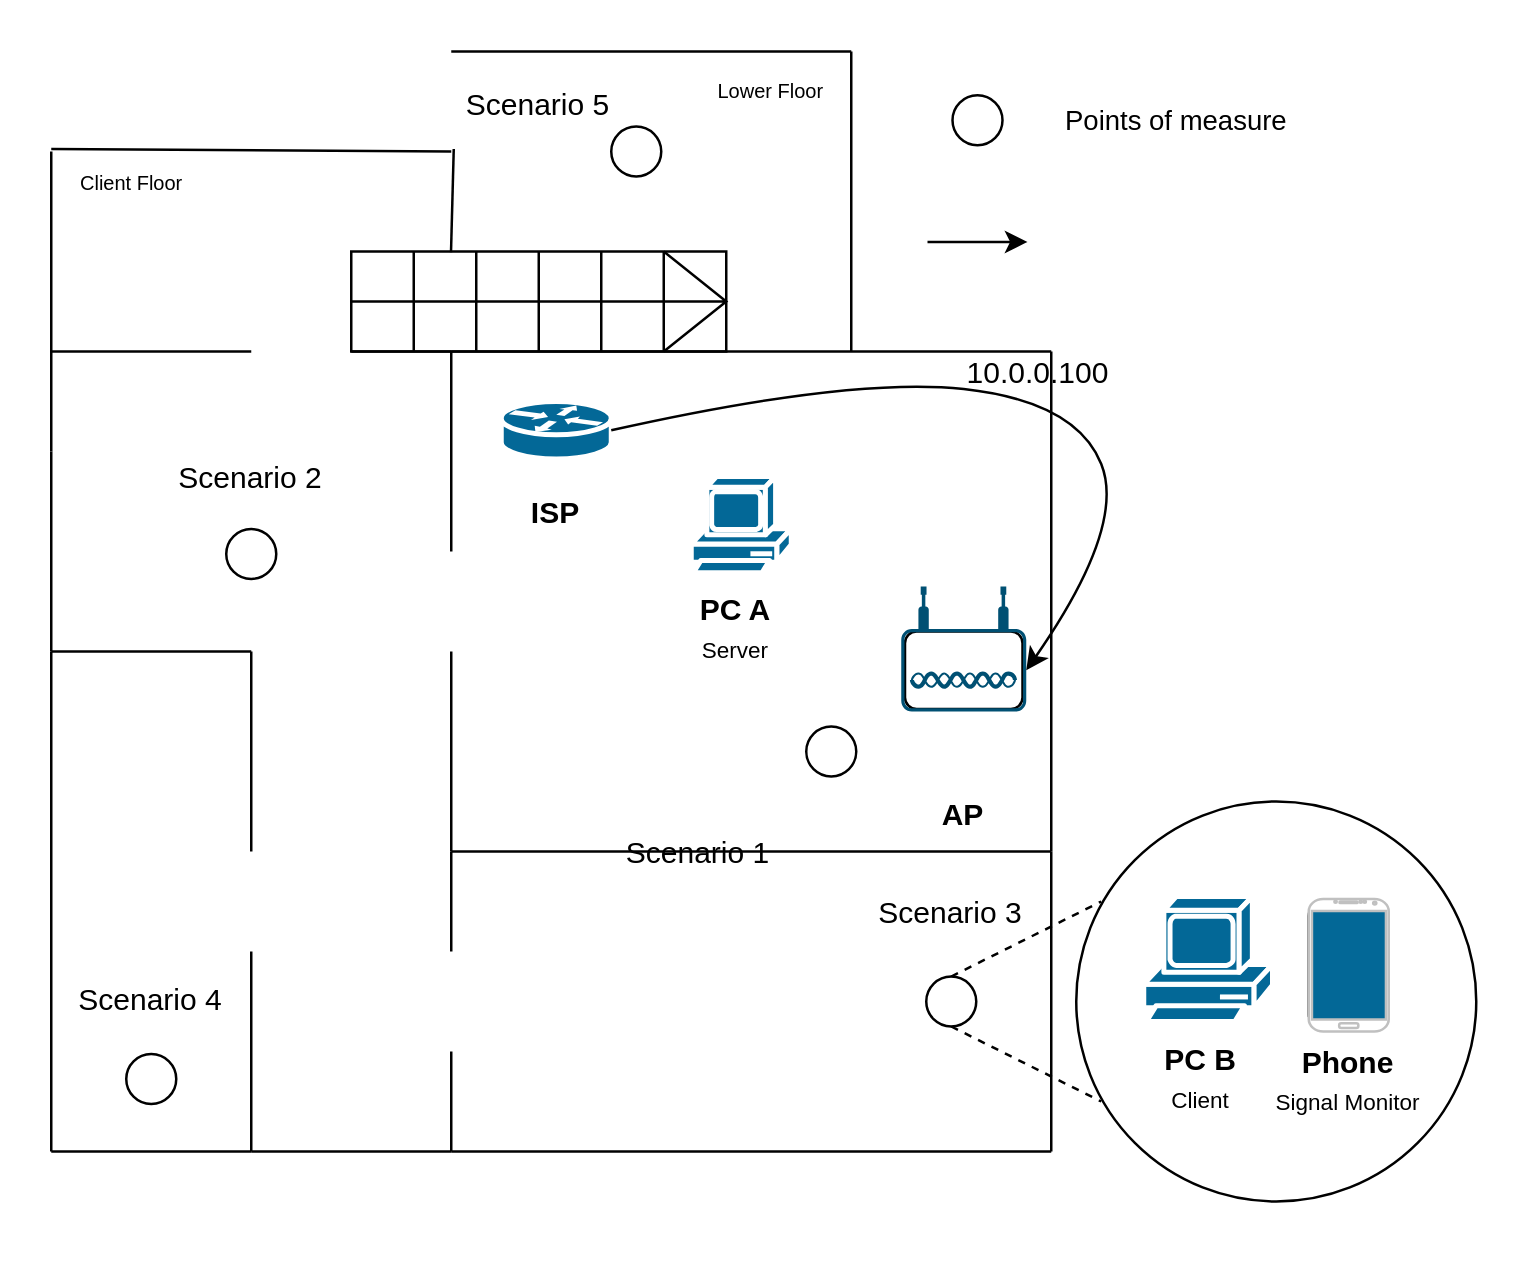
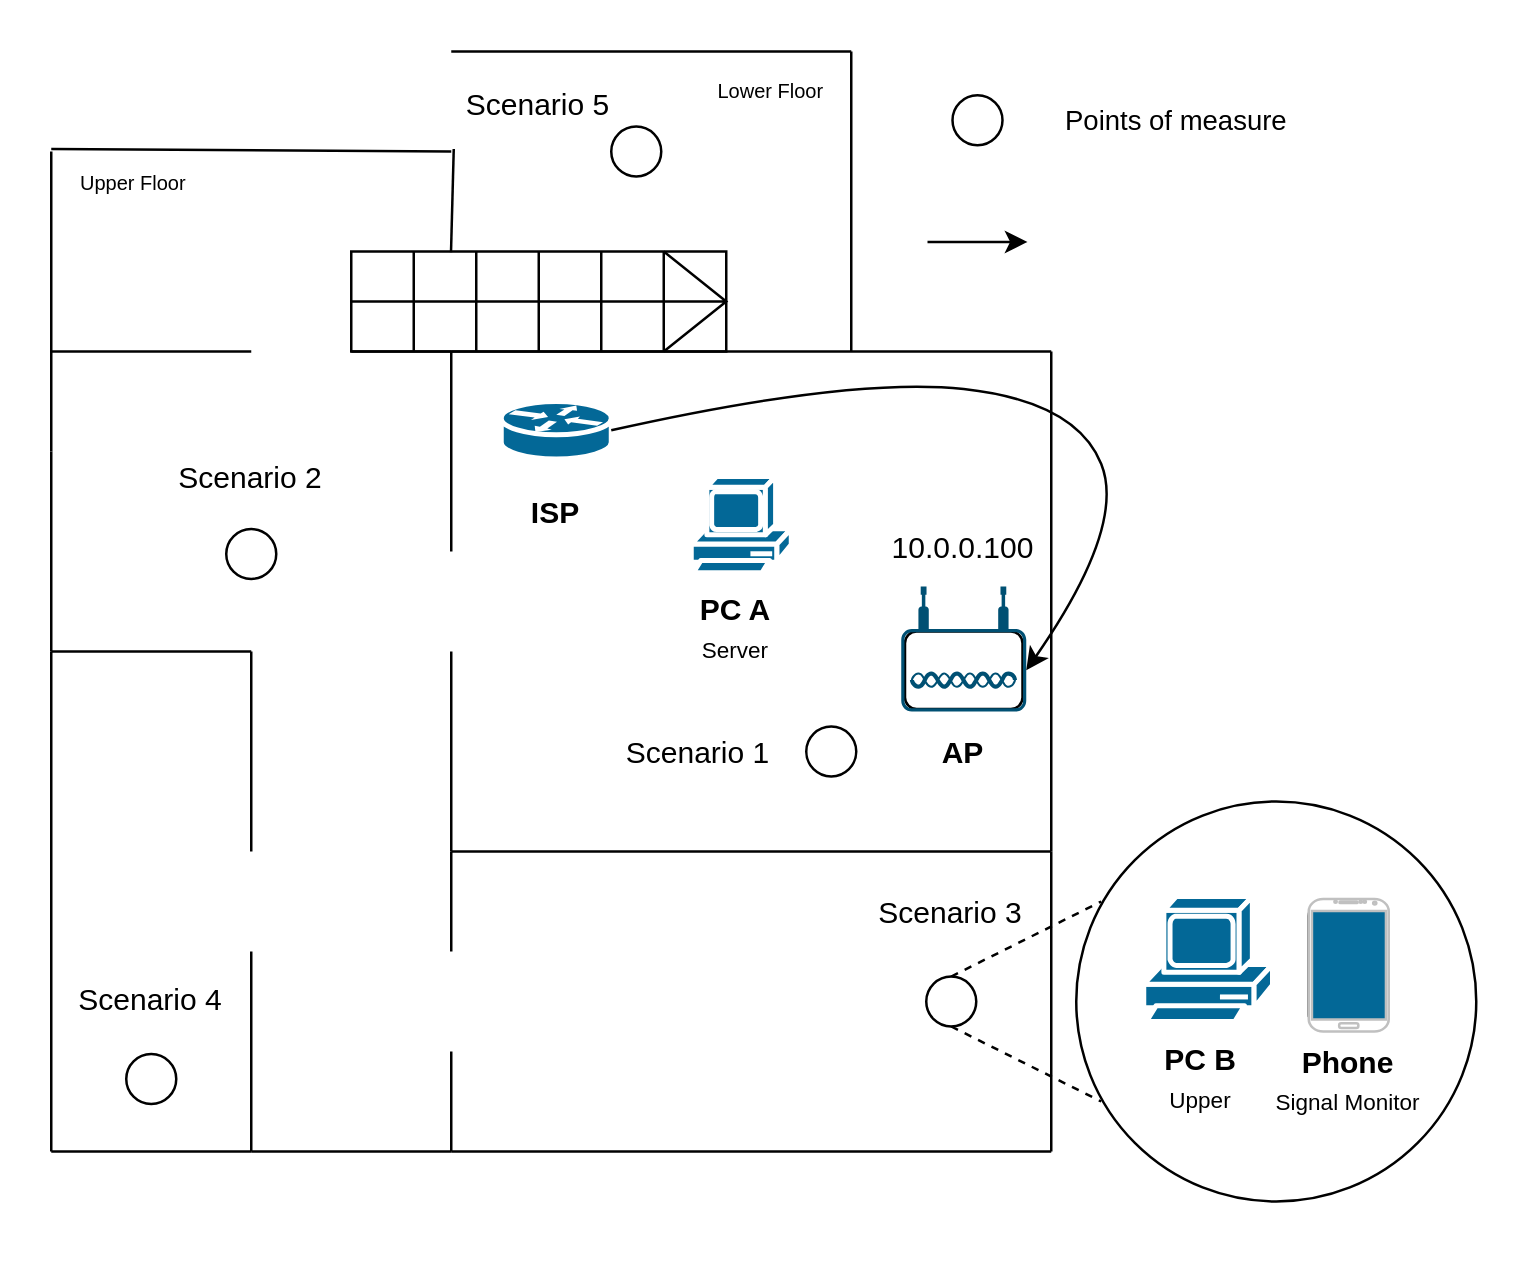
- <mxCell id="41" value="&lt;span style=&quot;font-size: 8px;&quot;&gt;Client Floor&lt;/span&gt;" style="text;html=1;strokeColor=none;fillColor=none;align=left;verticalAlign=middle;whiteSpace=wrap;rounded=0;" parent="1" vertex="1"><mxGeometry x="30" y="56.5" width="45" height="30" as="geometry" /></mxCell>
+ <mxCell id="41" value="&lt;span style=&quot;font-size: 8px;&quot;&gt;Upper Floor&lt;/span&gt;" style="text;html=1;strokeColor=none;fillColor=none;align=left;verticalAlign=middle;whiteSpace=wrap;rounded=0;" parent="1" vertex="1"><mxGeometry x="30" y="56.5" width="45" height="30" as="geometry" /></mxCell>
- <mxCell id="5" value="10.0.0.100" style="text;html=1;strokeColor=none;fillColor=none;align=center;verticalAlign=middle;whiteSpace=wrap;rounded=0;" parent="1" vertex="1"><mxGeometry x="385" y="134" width="60" height="30" as="geometry" /></mxCell>
+ <mxCell id="5" value="10.0.0.100" style="text;html=1;strokeColor=none;fillColor=none;align=center;verticalAlign=middle;whiteSpace=wrap;rounded=0;" parent="1" vertex="1"><mxGeometry x="355" y="204" width="60" height="30" as="geometry" /></mxCell>
- <mxCell id="19" value="&lt;b&gt;AP&lt;/b&gt;" style="text;html=1;strokeColor=none;fillColor=none;align=center;verticalAlign=middle;whiteSpace=wrap;rounded=0;" parent="1" vertex="1"><mxGeometry x="355" y="311" width="60" height="30" as="geometry" /></mxCell>
+ <mxCell id="19" value="&lt;b&gt;AP&lt;/b&gt;" style="text;html=1;strokeColor=none;fillColor=none;align=center;verticalAlign=middle;whiteSpace=wrap;rounded=0;" parent="1" vertex="1"><mxGeometry x="355" y="286" width="60" height="30" as="geometry" /></mxCell>
- <mxCell id="10" value="Scenario 1" style="text;html=1;strokeColor=none;fillColor=none;align=center;verticalAlign=middle;whiteSpace=wrap;rounded=0;" parent="1" vertex="1"><mxGeometry x="244" y="326" width="70" height="30" as="geometry" /></mxCell>
+ <mxCell id="10" value="Scenario 1" style="text;html=1;strokeColor=none;fillColor=none;align=center;verticalAlign=middle;whiteSpace=wrap;rounded=0;" parent="1" vertex="1"><mxGeometry x="244" y="286" width="70" height="30" as="geometry" /></mxCell>
- <mxCell id="56" value="&lt;b&gt;PC B&lt;/b&gt;&lt;br&gt;&lt;font style=&quot;font-size: 9px;&quot;&gt;Client&lt;/font&gt;" style="text;html=1;strokeColor=none;fillColor=none;align=center;verticalAlign=middle;whiteSpace=wrap;rounded=0;" parent="1" vertex="1"><mxGeometry x="449.5" y="416" width="60" height="30" as="geometry" /></mxCell>
+ <mxCell id="56" value="&lt;b&gt;PC B&lt;/b&gt;&lt;br&gt;&lt;font style=&quot;font-size: 9px;&quot;&gt;Upper&lt;/font&gt;" style="text;html=1;strokeColor=none;fillColor=none;align=center;verticalAlign=middle;whiteSpace=wrap;rounded=0;" parent="1" vertex="1"><mxGeometry x="449.5" y="416" width="60" height="30" as="geometry" /></mxCell>
